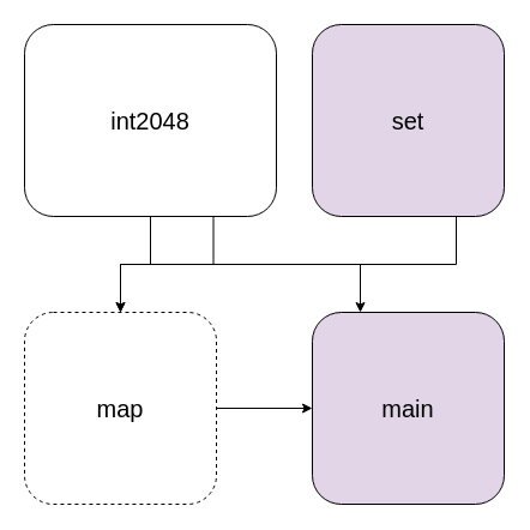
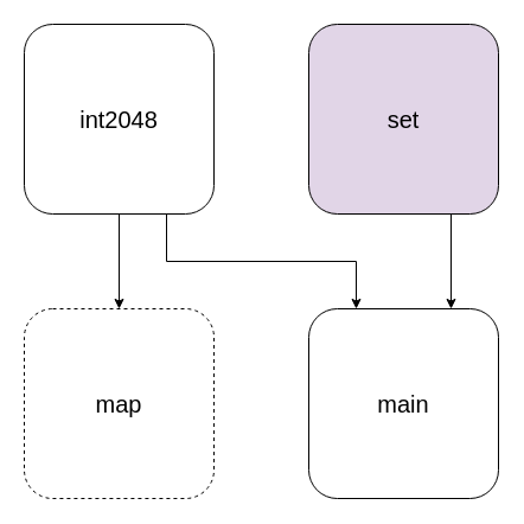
- <mxCell id="4" value="&lt;font style=&quot;font-size: 20px;&quot;&gt;int2048&lt;/font&gt;" style="rounded=1;whiteSpace=wrap;html=1;" parent="1" vertex="1"><mxGeometry x="20" y="20" width="210" height="160" as="geometry" /></mxCell>
+ <mxCell id="4" value="&lt;font style=&quot;font-size: 20px;&quot;&gt;int2048&lt;/font&gt;" style="rounded=1;whiteSpace=wrap;html=1;" parent="1" vertex="1"><mxGeometry x="20" y="20" width="160" height="160" as="geometry" /></mxCell>
- <mxCell id="7" style="edgeStyle=orthogonalEdgeStyle;rounded=0;orthogonalLoop=1;jettySize=auto;html=1;exitX=0.75;exitY=1;exitDx=0;exitDy=0;fontSize=20;" parent="1" source="8" target="6" edge="1"><mxGeometry relative="1" as="geometry" /></mxCell>
+ <mxCell id="7" style="edgeStyle=orthogonalEdgeStyle;rounded=0;orthogonalLoop=1;jettySize=auto;html=1;exitX=0.75;exitY=1;exitDx=0;exitDy=0;entryX=0.75;entryY=0;entryDx=0;entryDy=0;fontSize=20;" parent="1" source="8" target="9" edge="1"><mxGeometry relative="1" as="geometry" /></mxCell>
- <mxCell id="5" style="edgeStyle=orthogonalEdgeStyle;rounded=0;orthogonalLoop=1;jettySize=auto;html=1;exitX=1;exitY=0.5;exitDx=0;exitDy=0;entryX=0;entryY=0.5;entryDx=0;entryDy=0;fontSize=20;" parent="1" source="6" target="9" edge="1"><mxGeometry relative="1" as="geometry" /></mxCell>
- <mxCell id="9" value="&lt;font style=&quot;font-size: 20px&quot;&gt;main&lt;br&gt;&lt;/font&gt;" style="rounded=1;whiteSpace=wrap;html=1;fillColor=#e1d5e7;" parent="1" vertex="1"><mxGeometry x="260" y="260" width="160" height="160" as="geometry" /></mxCell>
+ <mxCell id="9" value="&lt;font style=&quot;font-size: 20px&quot;&gt;main&lt;br&gt;&lt;/font&gt;" style="rounded=1;whiteSpace=wrap;html=1;" parent="1" vertex="1"><mxGeometry x="260" y="260" width="160" height="160" as="geometry" /></mxCell>
